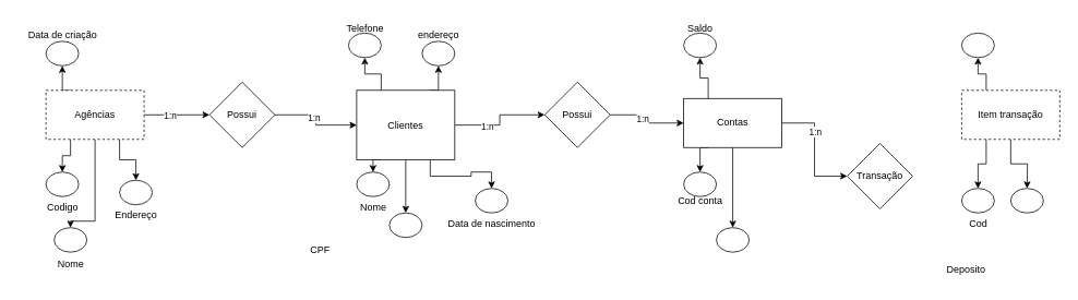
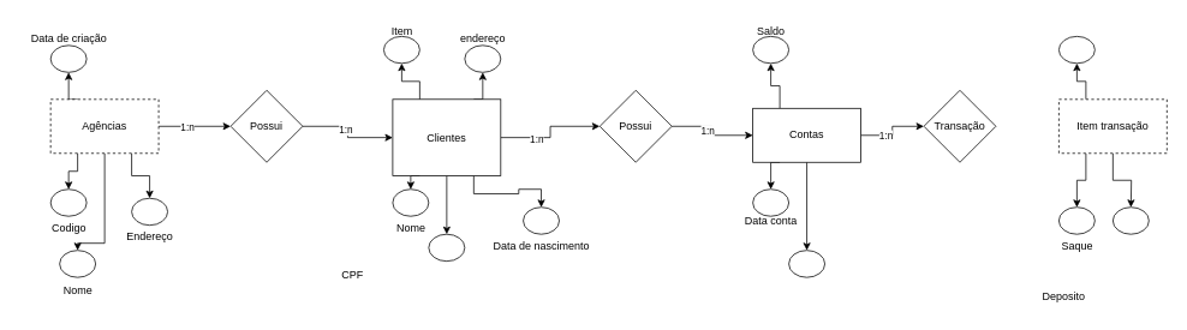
- <mxCell id="51" value="Telefone" style="text;html=1;align=center;verticalAlign=middle;resizable=0;points=[];autosize=1;strokeColor=none;fillColor=none;" vertex="1" parent="1"><mxGeometry x="410" y="20" width="70" height="30" as="geometry" /></mxCell>
+ <mxCell id="51" value="Item" style="text;html=1;align=center;verticalAlign=middle;resizable=0;points=[];autosize=1;strokeColor=none;fillColor=none;" vertex="1" parent="1"><mxGeometry x="410" y="20" width="70" height="30" as="geometry" /></mxCell>
- <mxCell id="30" value="Transação" style="rhombus;whiteSpace=wrap;html=1;" vertex="1" parent="1"><mxGeometry x="1035" y="175" width="80" height="80" as="geometry" /></mxCell>
+ <mxCell id="30" value="Transação" style="rhombus;whiteSpace=wrap;html=1;" vertex="1" parent="1"><mxGeometry x="1025" y="100" width="80" height="80" as="geometry" /></mxCell>
- <mxCell id="40" value="Cod conta" style="text;html=1;align=center;verticalAlign=middle;resizable=0;points=[];autosize=1;strokeColor=none;fillColor=none;" vertex="1" parent="1"><mxGeometry x="815" y="230" width="80" height="30" as="geometry" /></mxCell>
+ <mxCell id="40" value="Data conta" style="text;html=1;align=center;verticalAlign=middle;resizable=0;points=[];autosize=1;strokeColor=none;fillColor=none;" vertex="1" parent="1"><mxGeometry x="815" y="230" width="80" height="30" as="geometry" /></mxCell>
- <mxCell id="37" value="Cod" style="text;html=1;align=center;verticalAlign=middle;resizable=0;points=[];autosize=1;strokeColor=none;fillColor=none;" vertex="1" parent="1"><mxGeometry x="1165" y="258" width="60" height="30" as="geometry" /></mxCell>
+ <mxCell id="37" value="Saque" style="text;html=1;align=center;verticalAlign=middle;resizable=0;points=[];autosize=1;strokeColor=none;fillColor=none;" vertex="1" parent="1"><mxGeometry x="1165" y="258" width="60" height="30" as="geometry" /></mxCell>
